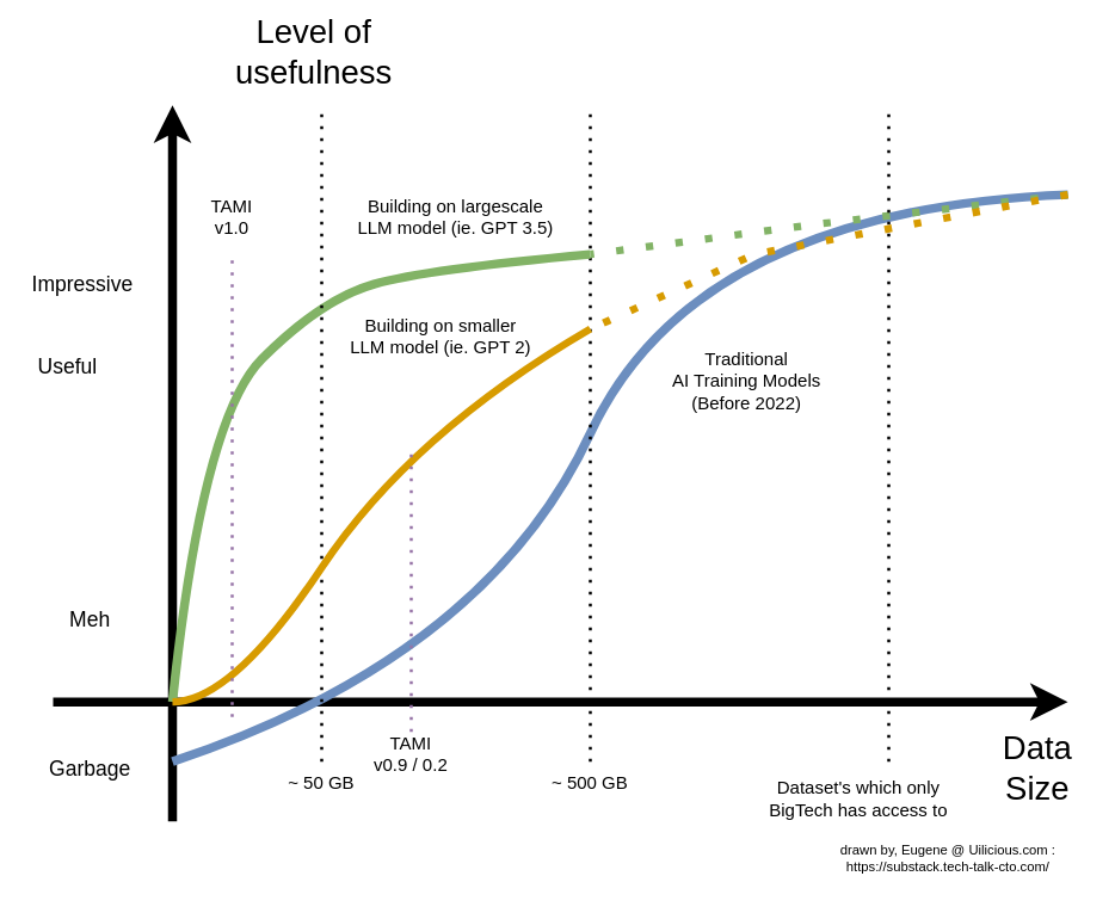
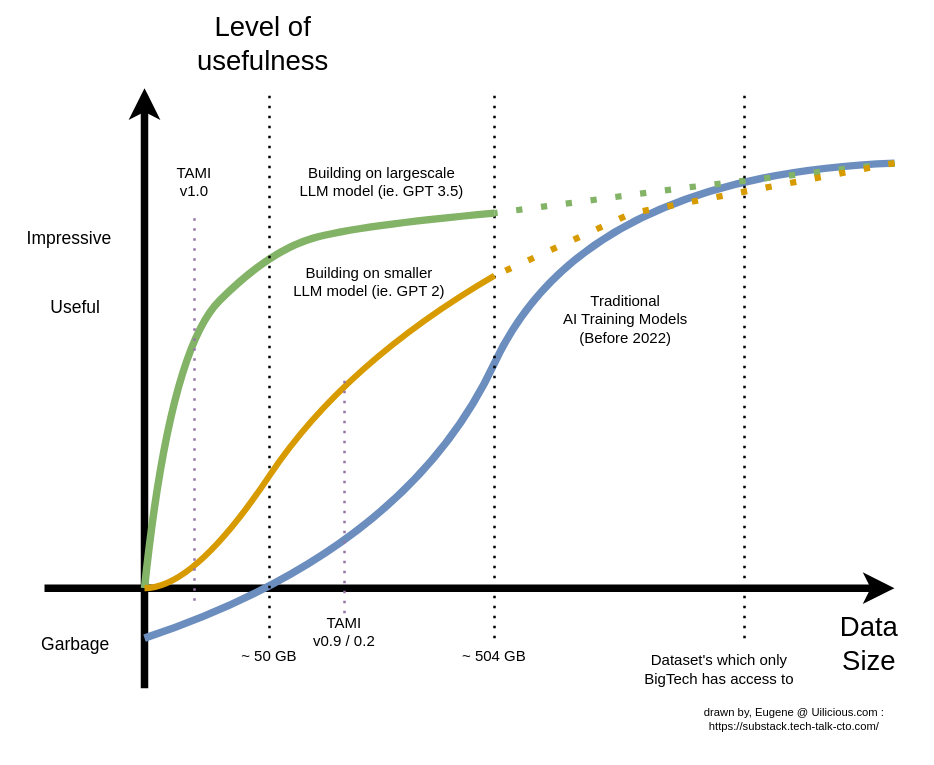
- <mxCell id="10" value="Useful" style="text;html=1;strokeColor=none;fillColor=none;align=center;verticalAlign=middle;whiteSpace=wrap;rounded=0;strokeWidth=6;fontSize=14;" vertex="1" parent="1"><mxGeometry x="10" y="230" width="70" height="30" as="geometry" /></mxCell>
+ <mxCell id="10" value="Useful" style="text;html=1;strokeColor=none;fillColor=none;align=center;verticalAlign=middle;whiteSpace=wrap;rounded=0;strokeWidth=6;fontSize=14;" vertex="1" parent="1"><mxGeometry x="25" y="230" width="70" height="30" as="geometry" /></mxCell>
- <mxCell id="20" value="Meh" style="text;html=1;strokeColor=none;fillColor=none;align=center;verticalAlign=middle;whiteSpace=wrap;rounded=0;strokeWidth=6;fontSize=14;" vertex="1" parent="1"><mxGeometry x="25" y="400" width="70" height="30" as="geometry" /></mxCell>
- <mxCell id="8" value="~ 500 GB" style="text;html=1;strokeColor=none;fillColor=none;align=center;verticalAlign=middle;whiteSpace=wrap;rounded=0;strokeWidth=6;fontSize=12;" vertex="1" parent="1"><mxGeometry x="345" y="510" width="100" height="30" as="geometry" /></mxCell>
+ <mxCell id="8" value="~ 504 GB" style="text;html=1;strokeColor=none;fillColor=none;align=center;verticalAlign=middle;whiteSpace=wrap;rounded=0;strokeWidth=6;fontSize=12;" vertex="1" parent="1"><mxGeometry x="345" y="510" width="100" height="30" as="geometry" /></mxCell>
